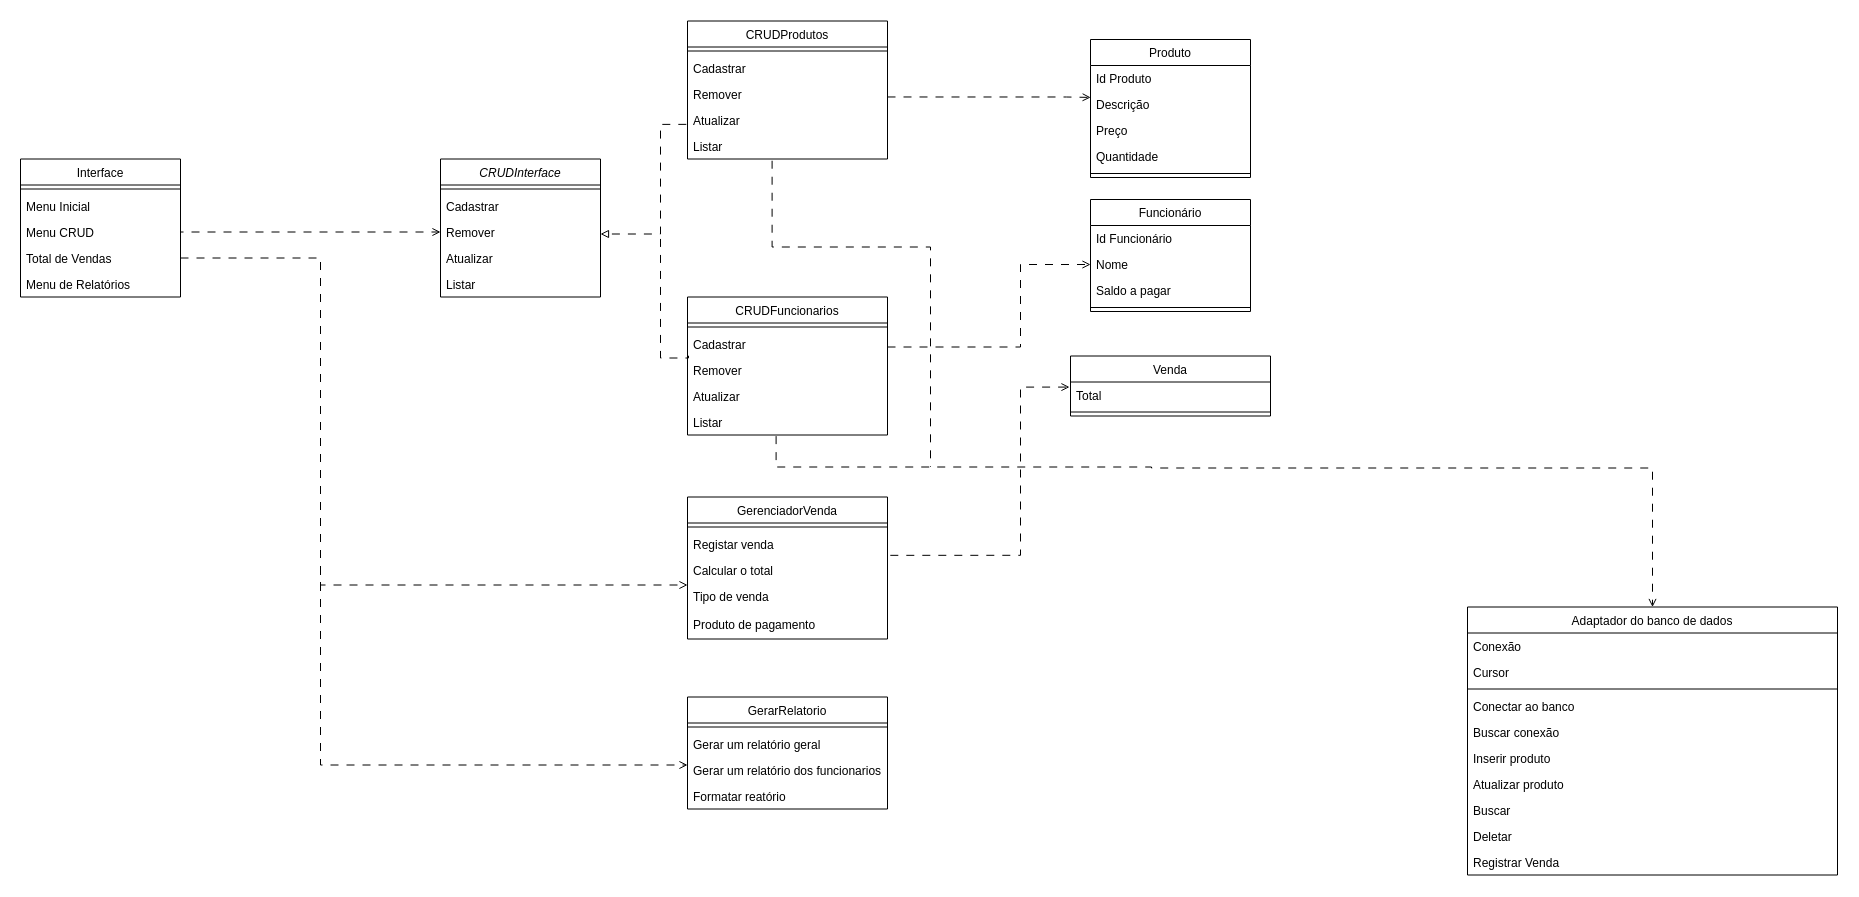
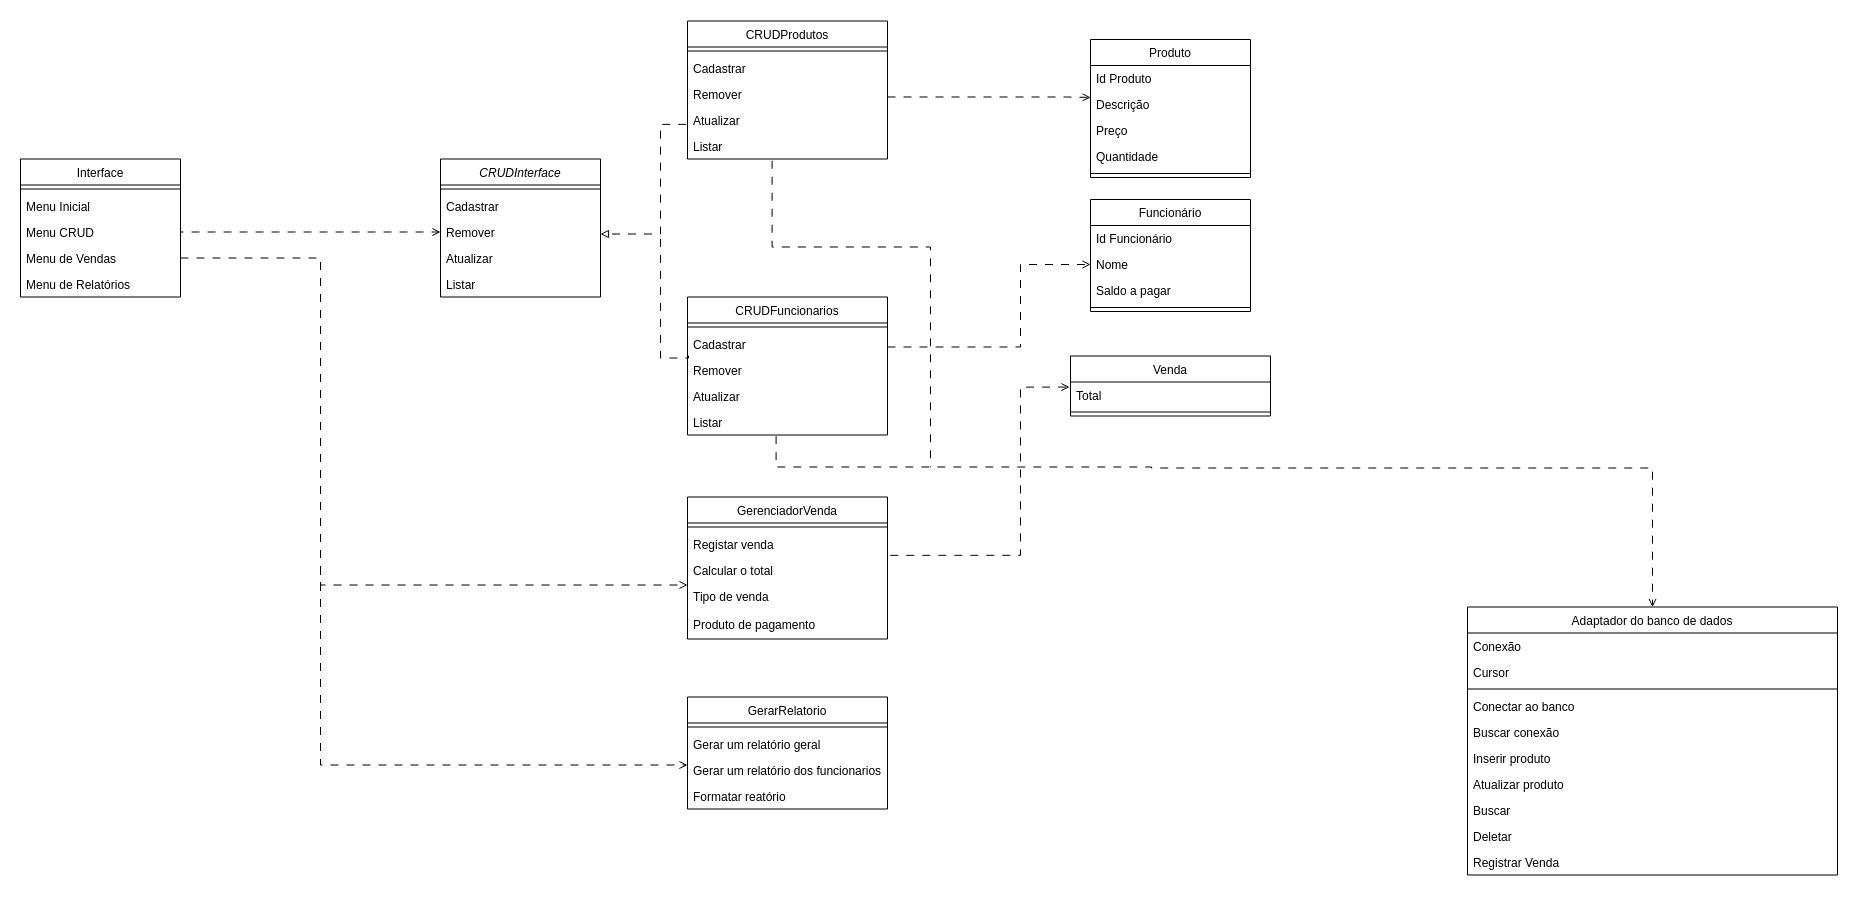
- <mxCell id="17" value="Total de Vendas" style="text;align=left;verticalAlign=top;spacingLeft=4;spacingRight=4;overflow=hidden;rotatable=0;points=[[0,0.5],[1,0.5]];portConstraint=eastwest;" vertex="1" parent="13"><mxGeometry y="86" width="160" height="26" as="geometry" /></mxCell>
+ <mxCell id="17" value="Menu de Vendas" style="text;align=left;verticalAlign=top;spacingLeft=4;spacingRight=4;overflow=hidden;rotatable=0;points=[[0,0.5],[1,0.5]];portConstraint=eastwest;" vertex="1" parent="13"><mxGeometry y="86" width="160" height="26" as="geometry" /></mxCell>
